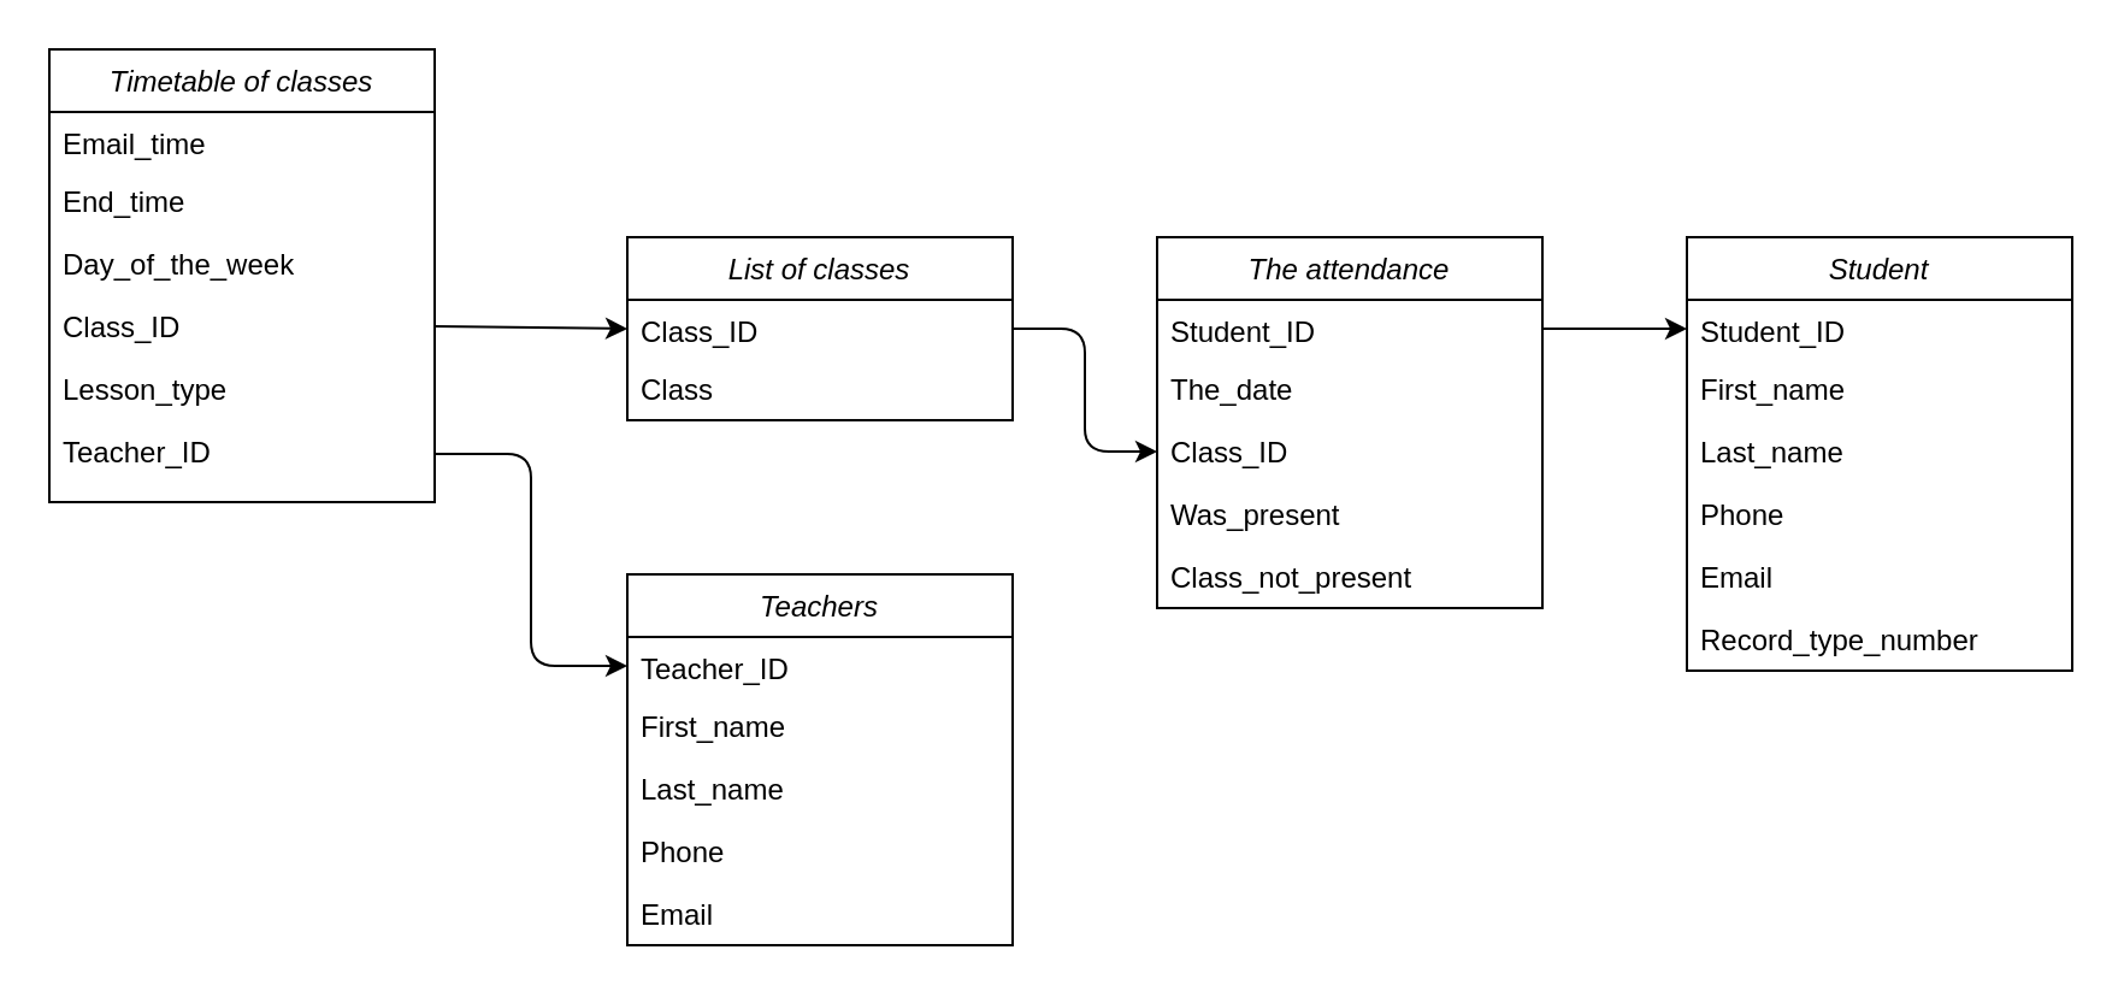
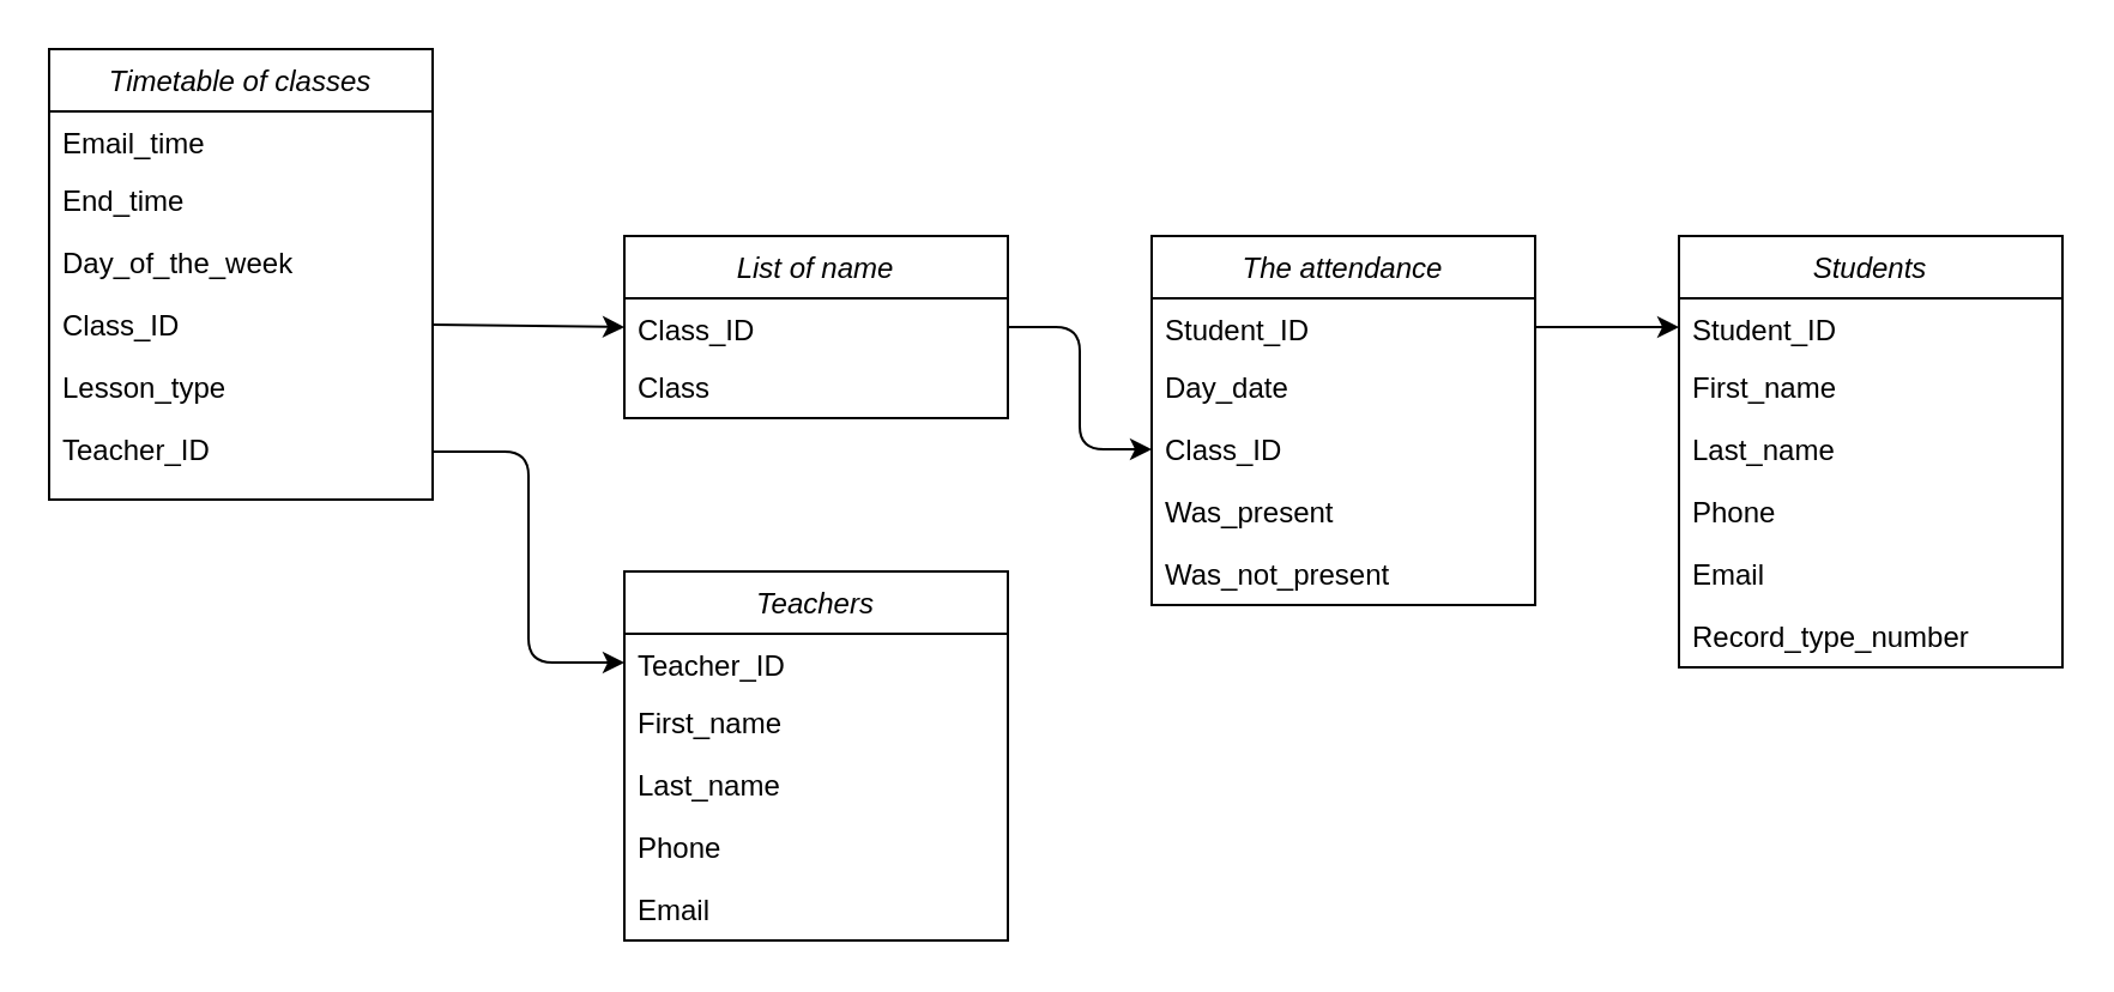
- <mxCell id="17" value="List of classes" style="swimlane;fontStyle=2;align=center;verticalAlign=top;childLayout=stackLayout;horizontal=1;startSize=26;horizontalStack=0;resizeParent=1;resizeLast=0;collapsible=1;marginBottom=0;rounded=0;shadow=0;strokeWidth=1;" vertex="1" parent="1"><mxGeometry x="260" y="98" width="160" height="76" as="geometry"><mxRectangle x="230" y="140" width="160" height="26" as="alternateBounds" /></mxGeometry></mxCell>
+ <mxCell id="17" value="List of name" style="swimlane;fontStyle=2;align=center;verticalAlign=top;childLayout=stackLayout;horizontal=1;startSize=26;horizontalStack=0;resizeParent=1;resizeLast=0;collapsible=1;marginBottom=0;rounded=0;shadow=0;strokeWidth=1;" vertex="1" parent="1"><mxGeometry x="260" y="98" width="160" height="76" as="geometry"><mxRectangle x="230" y="140" width="160" height="26" as="alternateBounds" /></mxGeometry></mxCell>
- <mxCell id="3" value="Student" style="swimlane;fontStyle=2;align=center;verticalAlign=top;childLayout=stackLayout;horizontal=1;startSize=26;horizontalStack=0;resizeParent=1;resizeLast=0;collapsible=1;marginBottom=0;rounded=0;shadow=0;strokeWidth=1;" parent="1" vertex="1"><mxGeometry x="700" y="98" width="160" height="180" as="geometry"><mxRectangle x="230" y="140" width="160" height="26" as="alternateBounds" /></mxGeometry></mxCell>
+ <mxCell id="3" value="Students" style="swimlane;fontStyle=2;align=center;verticalAlign=top;childLayout=stackLayout;horizontal=1;startSize=26;horizontalStack=0;resizeParent=1;resizeLast=0;collapsible=1;marginBottom=0;rounded=0;shadow=0;strokeWidth=1;" parent="1" vertex="1"><mxGeometry x="700" y="98" width="160" height="180" as="geometry"><mxRectangle x="230" y="140" width="160" height="26" as="alternateBounds" /></mxGeometry></mxCell>
- <mxCell id="12" value="The_date" style="text;align=left;verticalAlign=top;spacingLeft=4;spacingRight=4;overflow=hidden;rotatable=0;points=[[0,0.5],[1,0.5]];portConstraint=eastwest;" vertex="1" parent="10"><mxGeometry y="50" width="160" height="26" as="geometry" /></mxCell>
+ <mxCell id="12" value="Day_date" style="text;align=left;verticalAlign=top;spacingLeft=4;spacingRight=4;overflow=hidden;rotatable=0;points=[[0,0.5],[1,0.5]];portConstraint=eastwest;" vertex="1" parent="10"><mxGeometry y="50" width="160" height="26" as="geometry" /></mxCell>
- <mxCell id="15" value="Class_not_present" style="text;align=left;verticalAlign=top;spacingLeft=4;spacingRight=4;overflow=hidden;rotatable=0;points=[[0,0.5],[1,0.5]];portConstraint=eastwest;" vertex="1" parent="10"><mxGeometry y="128" width="160" height="26" as="geometry" /></mxCell>
+ <mxCell id="15" value="Was_not_present" style="text;align=left;verticalAlign=top;spacingLeft=4;spacingRight=4;overflow=hidden;rotatable=0;points=[[0,0.5],[1,0.5]];portConstraint=eastwest;" vertex="1" parent="10"><mxGeometry y="128" width="160" height="26" as="geometry" /></mxCell>
